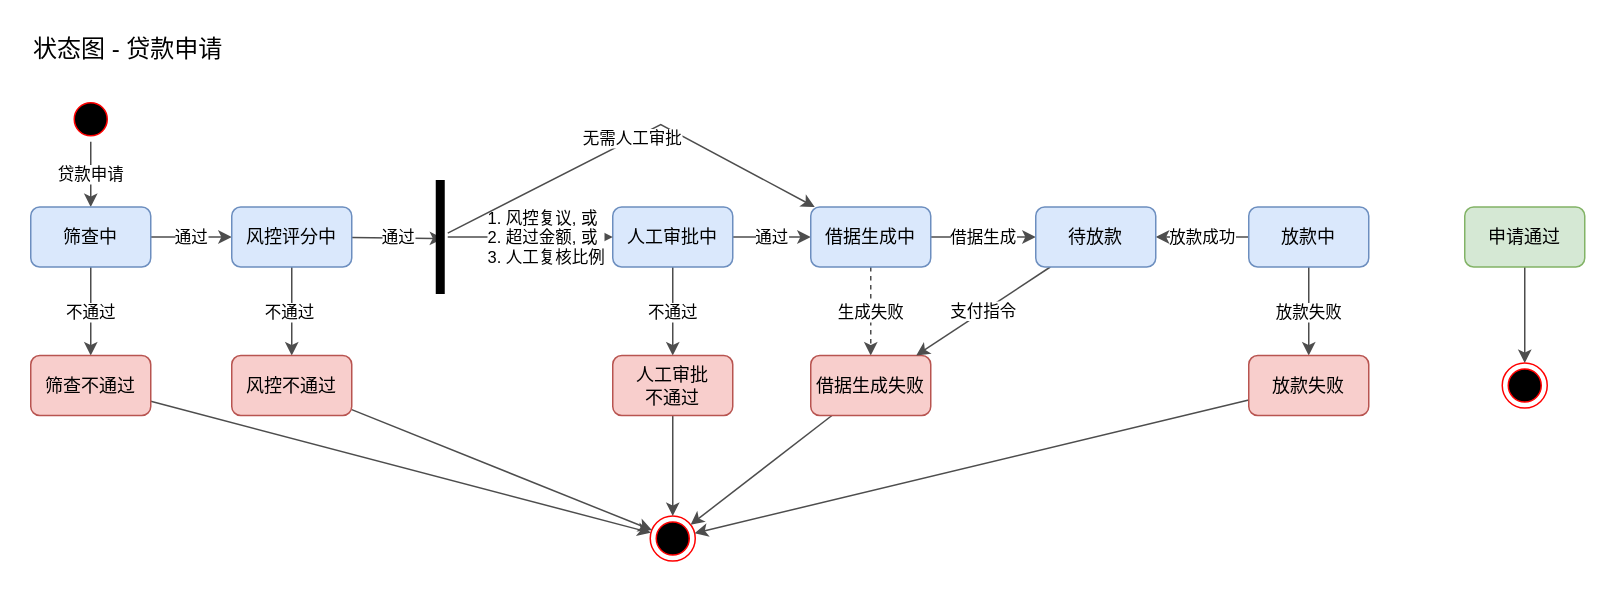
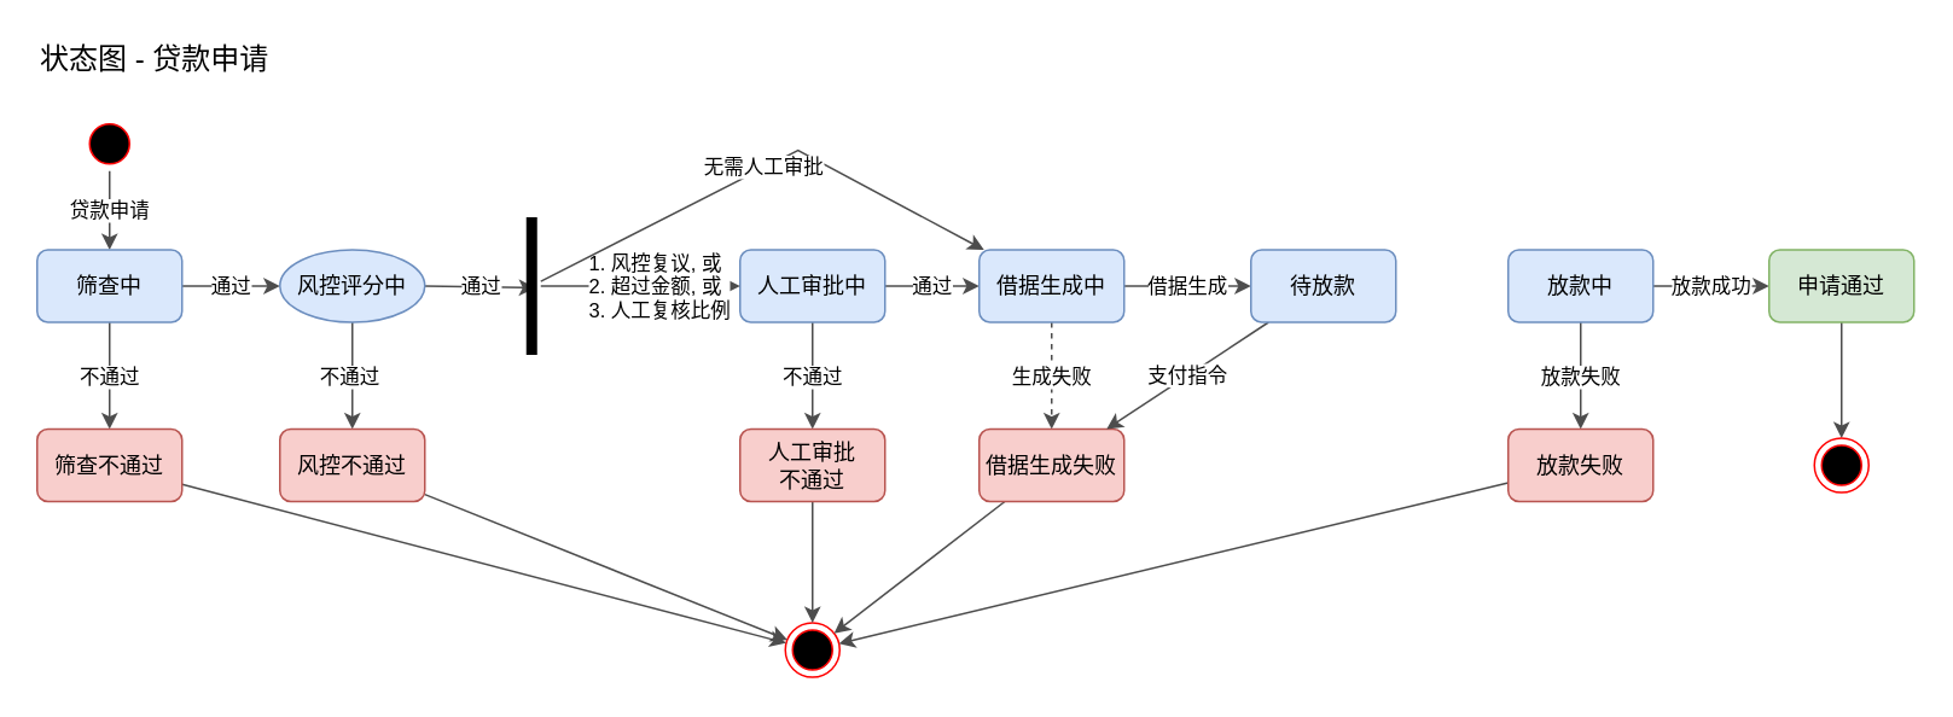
- <mxCell id="12" value="风控评分中" style="rounded=1;whiteSpace=wrap;html=1;strokeColor=#6c8ebf;fillColor=#dae8fc;fontSize=12;align=center;" parent="1" vertex="1"><mxGeometry x="154" y="137.5" width="80" height="40" as="geometry" /></mxCell>
+ <mxCell id="12" value="风控评分中" style="ellipse;whiteSpace=wrap;html=1;strokeColor=#6c8ebf;fillColor=#dae8fc;fontSize=12;align=center;" parent="1" vertex="1"><mxGeometry x="154" y="137.5" width="80" height="40" as="geometry" /></mxCell>
- <mxCell id="26" value="放款成功" style="edgeStyle=none;rounded=0;orthogonalLoop=1;jettySize=auto;html=1;strokeColor=#4D4D4D;strokeWidth=1;fontSize=11;fontColor=#000000;align=center;" parent="1" source="28" target="37" edge="1"><mxGeometry relative="1" as="geometry" /></mxCell>
+ <mxCell id="26" value="放款成功" style="edgeStyle=none;rounded=0;orthogonalLoop=1;jettySize=auto;html=1;strokeColor=#4D4D4D;strokeWidth=1;fontSize=11;fontColor=#000000;align=center;" parent="1" source="28" target="30" edge="1"><mxGeometry relative="1" as="geometry" /></mxCell>
